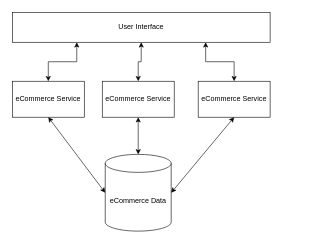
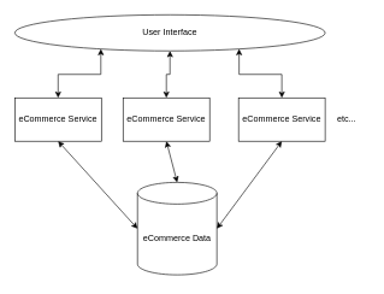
- <mxCell id="13" value="User Interface" style="rounded=0;whiteSpace=wrap;html=1;" vertex="1" parent="1"><mxGeometry x="20" y="20" width="430" height="50" as="geometry" /></mxCell>
+ <mxCell id="13" value="User Interface" style="ellipse;whiteSpace=wrap;html=1;" vertex="1" parent="1"><mxGeometry x="20" y="20" width="430" height="50" as="geometry" /></mxCell>
+ <mxCell id="5" value="etc..." style="text;html=1;strokeColor=none;fillColor=none;align=center;verticalAlign=middle;whiteSpace=wrap;rounded=0;" vertex="1" parent="1"><mxGeometry x="450" y="150" width="60" height="30" as="geometry" /></mxCell>
- <mxCell id="6" value="eCommerce Data" style="shape=cylinder3;whiteSpace=wrap;html=1;boundedLbl=1;backgroundOutline=1;size=15;" vertex="1" parent="1"><mxGeometry x="175" y="257" width="110" height="128" as="geometry" /></mxCell>
+ <mxCell id="6" value="eCommerce Data" style="shape=cylinder3;whiteSpace=wrap;html=1;boundedLbl=1;backgroundOutline=1;size=15;" vertex="1" parent="1"><mxGeometry x="190" y="252" width="110" height="128" as="geometry" /></mxCell>
